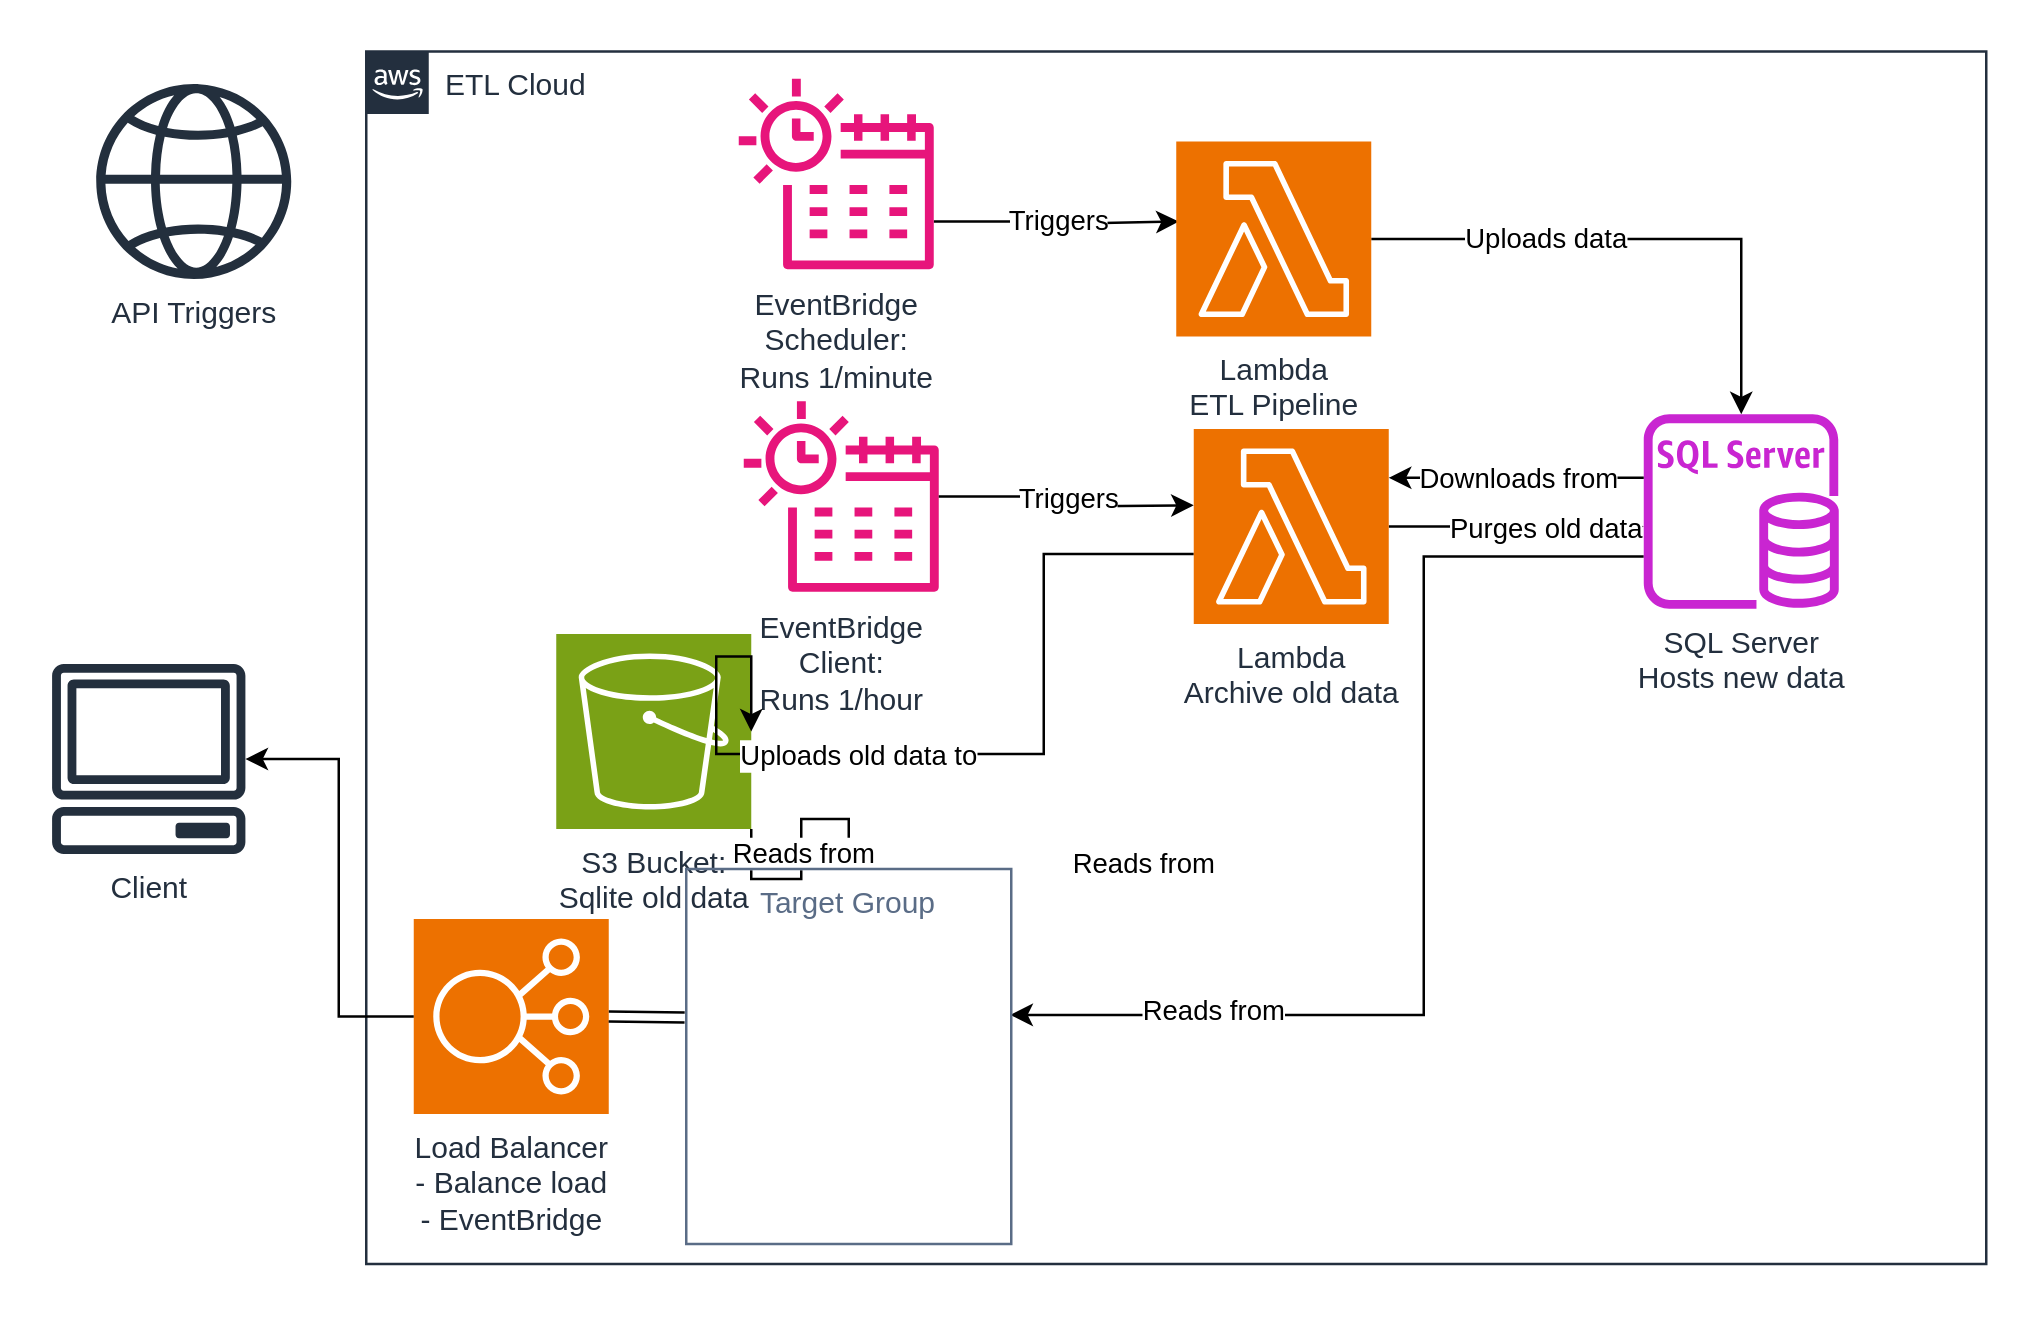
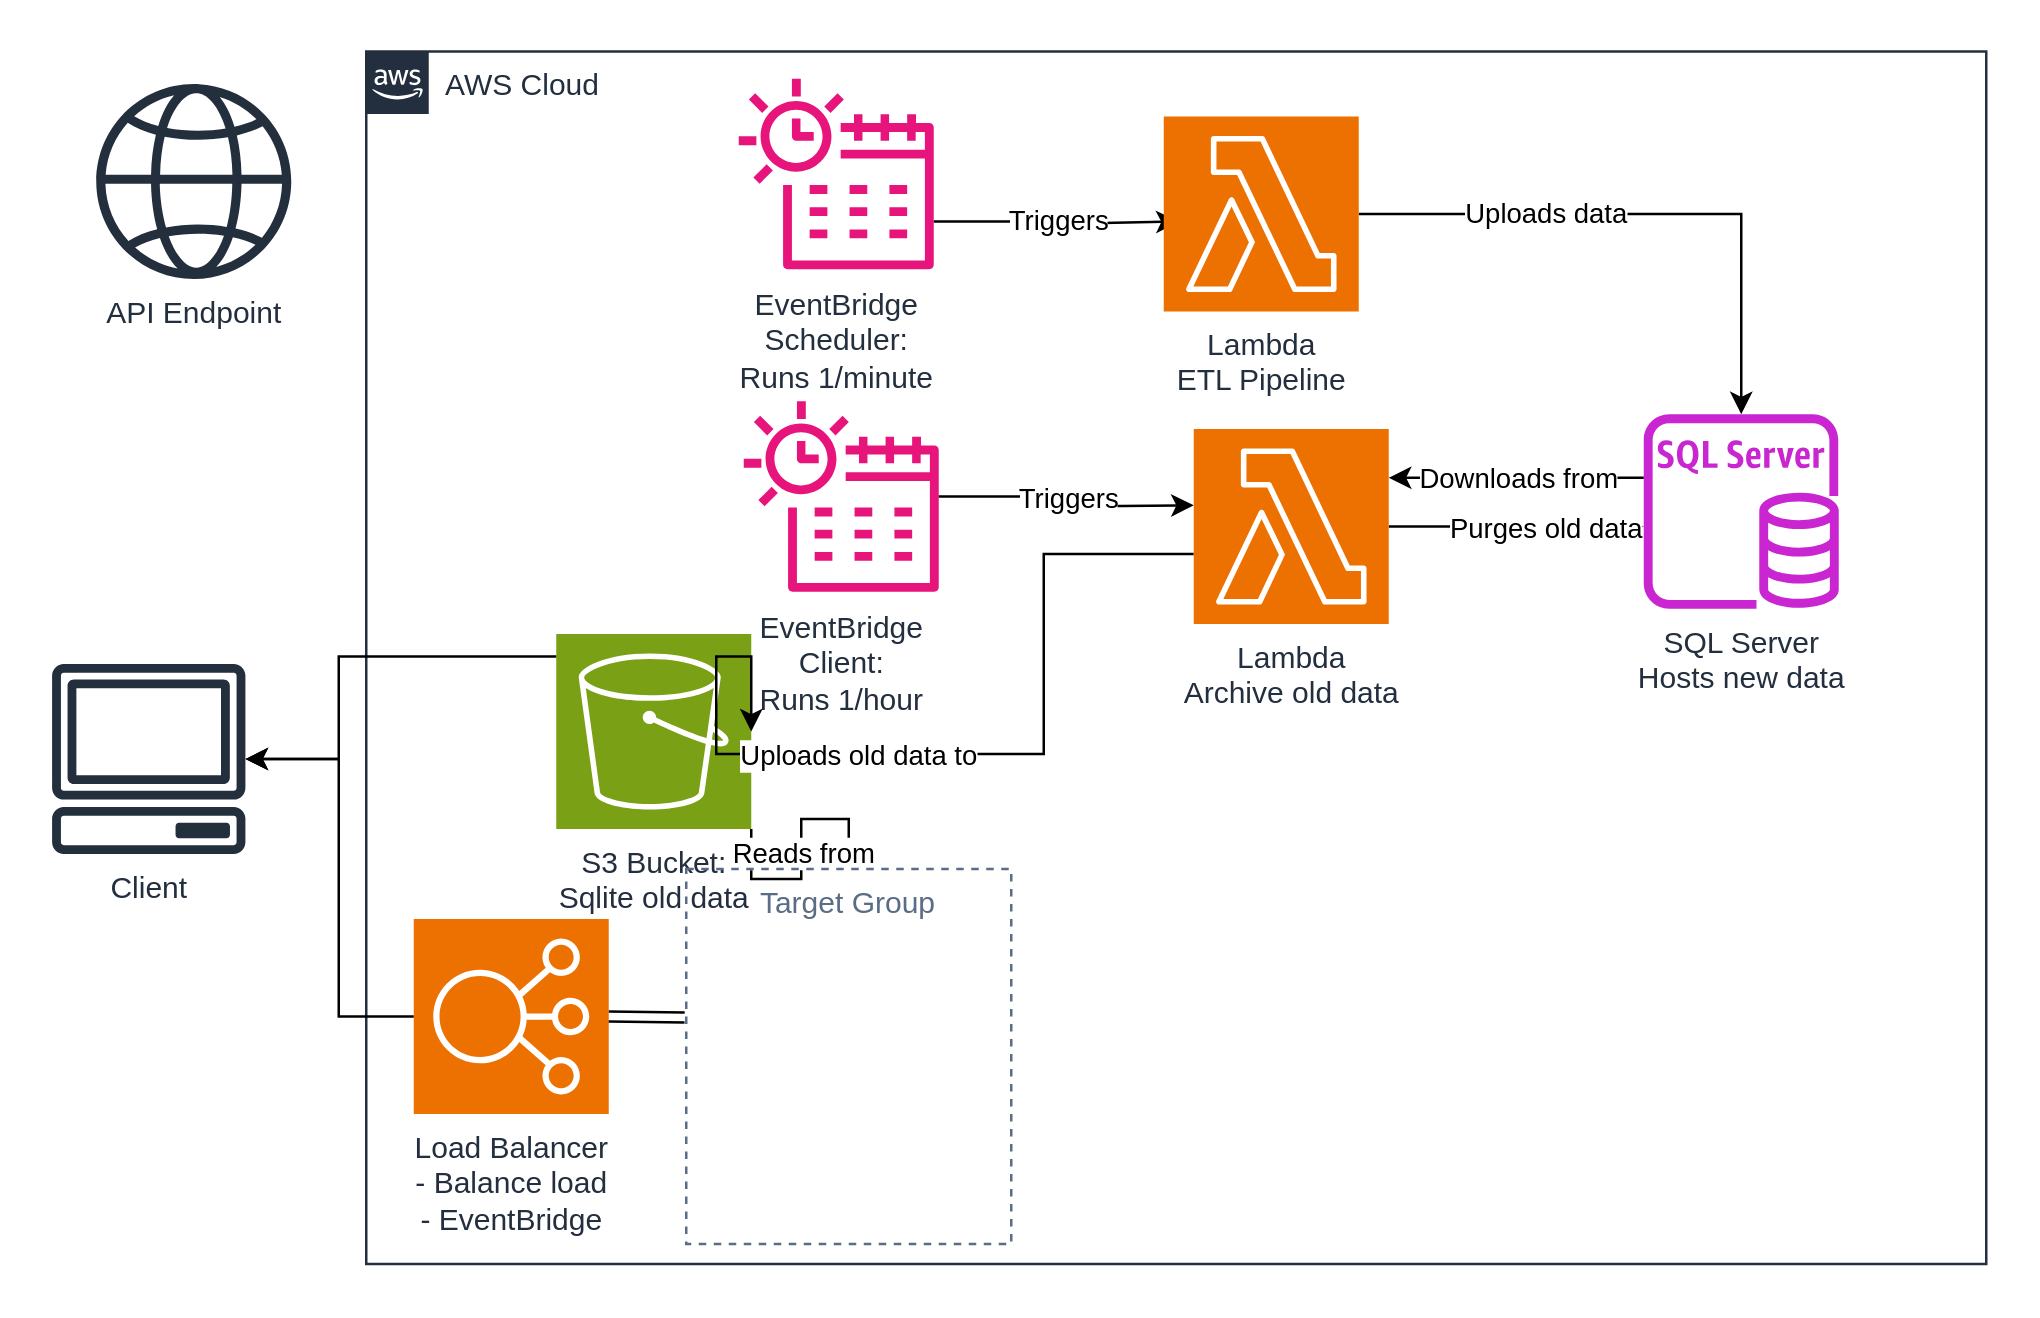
- <mxCell id="2" value="ETL Cloud" style="points=[[0,0],[0.25,0],[0.5,0],[0.75,0],[1,0],[1,0.25],[1,0.5],[1,0.75],[1,1],[0.75,1],[0.5,1],[0.25,1],[0,1],[0,0.75],[0,0.5],[0,0.25]];outlineConnect=0;gradientColor=none;html=1;whiteSpace=wrap;fontSize=12;fontStyle=0;container=1;pointerEvents=0;collapsible=0;recursiveResize=0;shape=mxgraph.aws4.group;grIcon=mxgraph.aws4.group_aws_cloud_alt;strokeColor=#232F3E;fillColor=none;verticalAlign=top;align=left;spacingLeft=30;fontColor=#232F3E;dashed=0;" parent="1" vertex="1"><mxGeometry x="146" y="20" width="648" height="485" as="geometry" /></mxCell>
+ <mxCell id="2" value="AWS Cloud" style="points=[[0,0],[0.25,0],[0.5,0],[0.75,0],[1,0],[1,0.25],[1,0.5],[1,0.75],[1,1],[0.75,1],[0.5,1],[0.25,1],[0,1],[0,0.75],[0,0.5],[0,0.25]];outlineConnect=0;gradientColor=none;html=1;whiteSpace=wrap;fontSize=12;fontStyle=0;container=1;pointerEvents=0;collapsible=0;recursiveResize=0;shape=mxgraph.aws4.group;grIcon=mxgraph.aws4.group_aws_cloud_alt;strokeColor=#232F3E;fillColor=none;verticalAlign=top;align=left;spacingLeft=30;fontColor=#232F3E;dashed=0;" parent="1" vertex="1"><mxGeometry x="146" y="20" width="648" height="485" as="geometry" /></mxCell>
- <mxCell id="13" value="Lambda&lt;div&gt;ETL Pipeline&lt;/div&gt;" style="sketch=0;points=[[0,0,0],[0.25,0,0],[0.5,0,0],[0.75,0,0],[1,0,0],[0,1,0],[0.25,1,0],[0.5,1,0],[0.75,1,0],[1,1,0],[0,0.25,0],[0,0.5,0],[0,0.75,0],[1,0.25,0],[1,0.5,0],[1,0.75,0]];outlineConnect=0;fontColor=#232F3E;fillColor=#ED7100;strokeColor=#ffffff;dashed=0;verticalLabelPosition=bottom;verticalAlign=top;align=center;html=1;fontSize=12;fontStyle=0;aspect=fixed;shape=mxgraph.aws4.resourceIcon;resIcon=mxgraph.aws4.lambda;" parent="2" vertex="1"><mxGeometry x="324" y="36" width="78" height="78" as="geometry" /></mxCell>
+ <mxCell id="13" value="Lambda&lt;div&gt;ETL Pipeline&lt;/div&gt;" style="sketch=0;points=[[0,0,0],[0.25,0,0],[0.5,0,0],[0.75,0,0],[1,0,0],[0,1,0],[0.25,1,0],[0.5,1,0],[0.75,1,0],[1,1,0],[0,0.25,0],[0,0.5,0],[0,0.75,0],[1,0.25,0],[1,0.5,0],[1,0.75,0]];outlineConnect=0;fontColor=#232F3E;fillColor=#ED7100;strokeColor=#ffffff;dashed=0;verticalLabelPosition=bottom;verticalAlign=top;align=center;html=1;fontSize=12;fontStyle=0;aspect=fixed;shape=mxgraph.aws4.resourceIcon;resIcon=mxgraph.aws4.lambda;" parent="2" vertex="1"><mxGeometry x="319" y="26" width="78" height="78" as="geometry" /></mxCell>
- <mxCell id="29" value="API Triggers" style="sketch=0;outlineConnect=0;fontColor=#232F3E;gradientColor=none;fillColor=#232F3D;strokeColor=none;dashed=0;verticalLabelPosition=bottom;verticalAlign=top;align=center;html=1;fontSize=12;fontStyle=0;aspect=fixed;pointerEvents=1;shape=mxgraph.aws4.globe;" parent="1" vertex="1"><mxGeometry x="38" y="33" width="78" height="78" as="geometry" /></mxCell>
+ <mxCell id="29" value="API Endpoint" style="sketch=0;outlineConnect=0;fontColor=#232F3E;gradientColor=none;fillColor=#232F3D;strokeColor=none;dashed=0;verticalLabelPosition=bottom;verticalAlign=top;align=center;html=1;fontSize=12;fontStyle=0;aspect=fixed;pointerEvents=1;shape=mxgraph.aws4.globe;" parent="1" vertex="1"><mxGeometry x="38" y="33" width="78" height="78" as="geometry" /></mxCell>
+ <mxCell id="31" value="" style="edgeStyle=orthogonalEdgeStyle;rounded=0;orthogonalLoop=1;jettySize=auto;html=1;" parent="1" source="6" target="30" edge="1"><mxGeometry relative="1" as="geometry"><Array as="points"><mxPoint x="135" y="262" /><mxPoint x="135" y="303" /></Array></mxGeometry></mxCell>
- <mxCell id="22" style="edgeStyle=orthogonalEdgeStyle;rounded=0;orthogonalLoop=1;jettySize=auto;html=1;entryX=0.997;entryY=0.389;entryDx=0;entryDy=0;entryPerimeter=0;" parent="2" source="25" target="28" edge="1"><mxGeometry relative="1" as="geometry"><Array as="points"><mxPoint x="423" y="202" /><mxPoint x="423" y="385" /></Array><mxPoint x="560" y="209" as="sourcePoint" /></mxGeometry></mxCell>
- <mxCell id="23" value="Reads from" style="edgeLabel;html=1;align=center;verticalAlign=middle;resizable=0;points=[];" parent="22" vertex="1" connectable="0"><mxGeometry x="-0.045" y="-1" relative="1" as="geometry"><mxPoint x="-112" y="1" as="offset" /></mxGeometry></mxCell>
- <mxCell id="24" value="Reads from" style="edgeLabel;html=1;align=center;verticalAlign=middle;resizable=0;points=[];" parent="22" vertex="1" connectable="0"><mxGeometry x="0.632" y="-2" relative="1" as="geometry"><mxPoint as="offset" /></mxGeometry></mxCell>
- <mxCell id="4" style="edgeStyle=orthogonalEdgeStyle;rounded=0;orthogonalLoop=1;jettySize=auto;html=1;exitX=1;exitY=1;exitDx=0;exitDy=0;exitPerimeter=0;entryX=0.5;entryY=0;entryDx=0;entryDy=0;endArrow=diamond;" parent="2" source="6" target="28" edge="1"><mxGeometry relative="1" as="geometry" /></mxCell>
+ <mxCell id="4" style="edgeStyle=orthogonalEdgeStyle;rounded=0;orthogonalLoop=1;jettySize=auto;html=1;exitX=1;exitY=1;exitDx=0;exitDy=0;exitPerimeter=0;entryX=0.5;entryY=0;entryDx=0;entryDy=0;" parent="2" source="6" target="28" edge="1"><mxGeometry relative="1" as="geometry" /></mxCell>
- <mxCell id="28" value="Target Group" style="fillColor=none;strokeColor=#5A6C86;dashed=0;verticalAlign=top;fontStyle=0;fontColor=#5A6C86;whiteSpace=wrap;html=1;" parent="2" vertex="1"><mxGeometry x="128" y="327" width="130" height="150" as="geometry" /></mxCell>
+ <mxCell id="28" value="Target Group" style="fillColor=none;strokeColor=#5A6C86;dashed=1;verticalAlign=top;fontStyle=0;fontColor=#5A6C86;whiteSpace=wrap;html=1;" parent="2" vertex="1"><mxGeometry x="128" y="327" width="130" height="150" as="geometry" /></mxCell>
